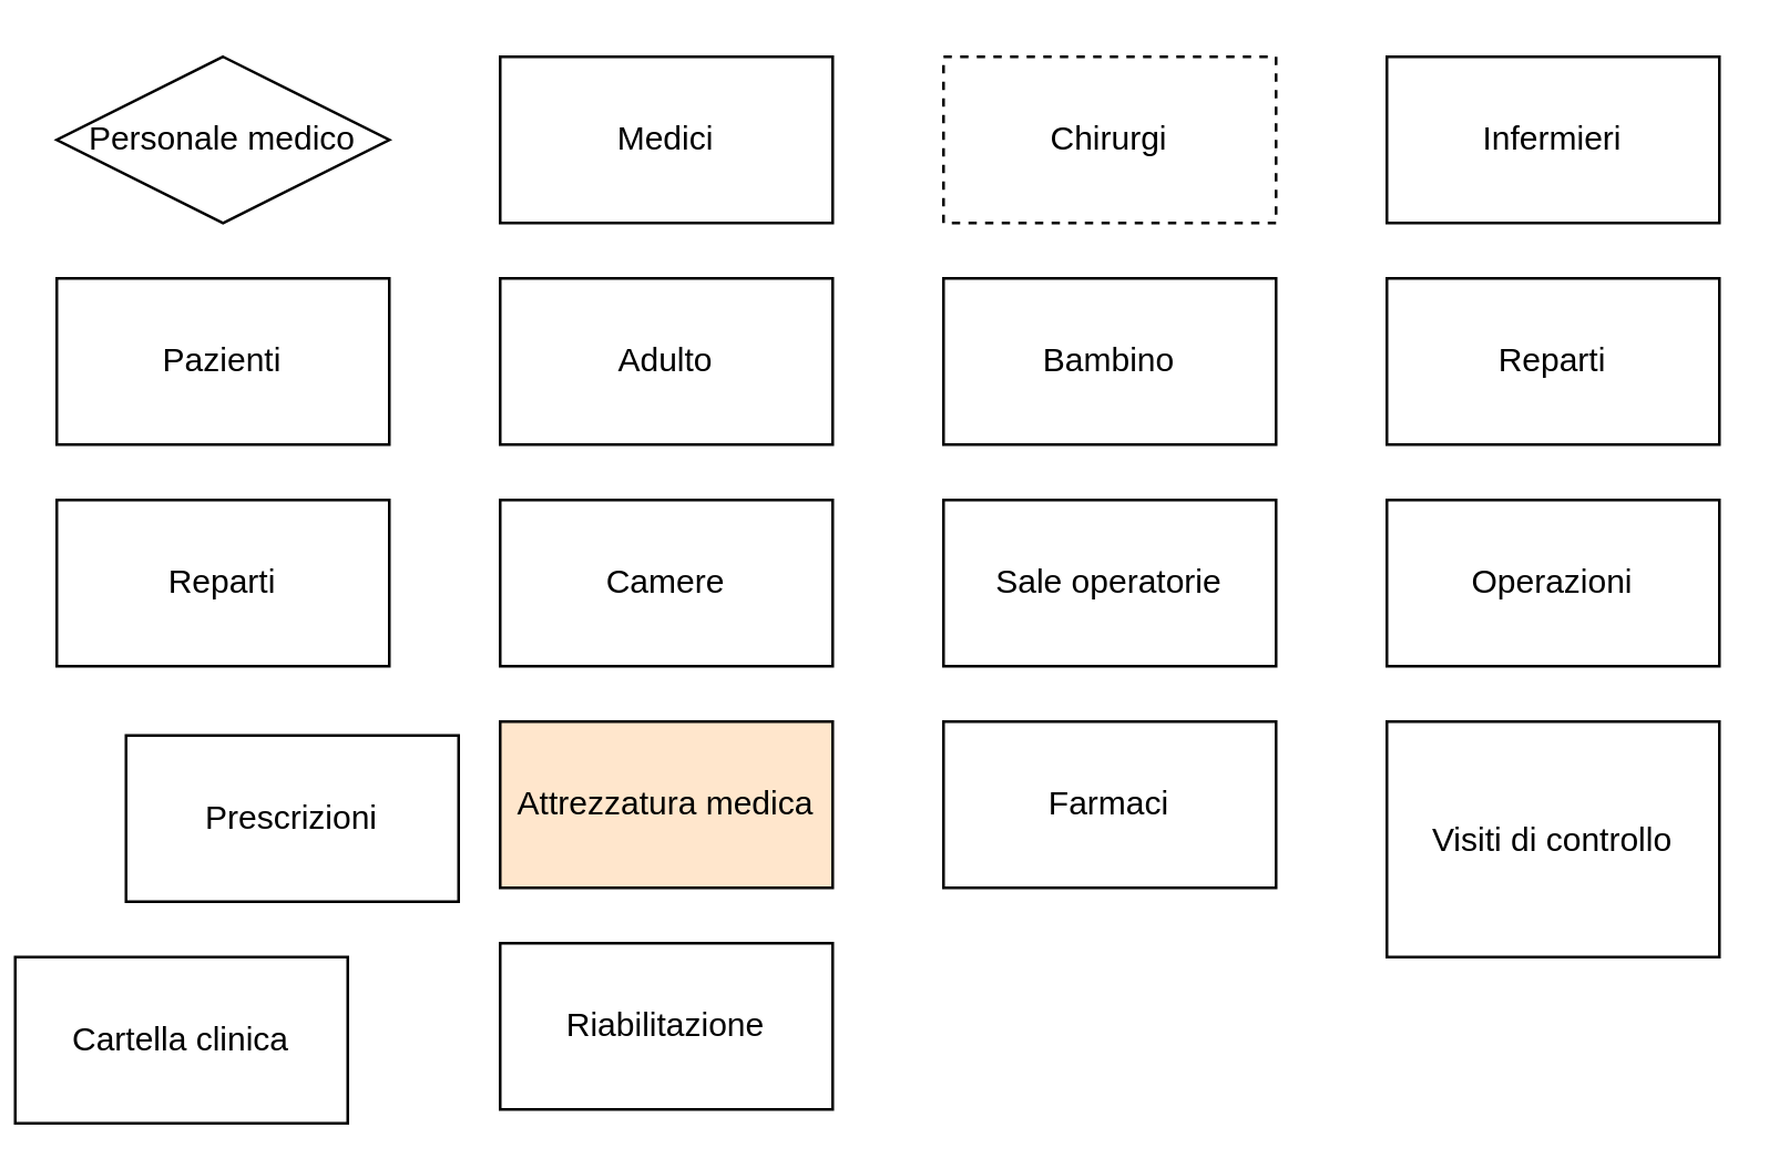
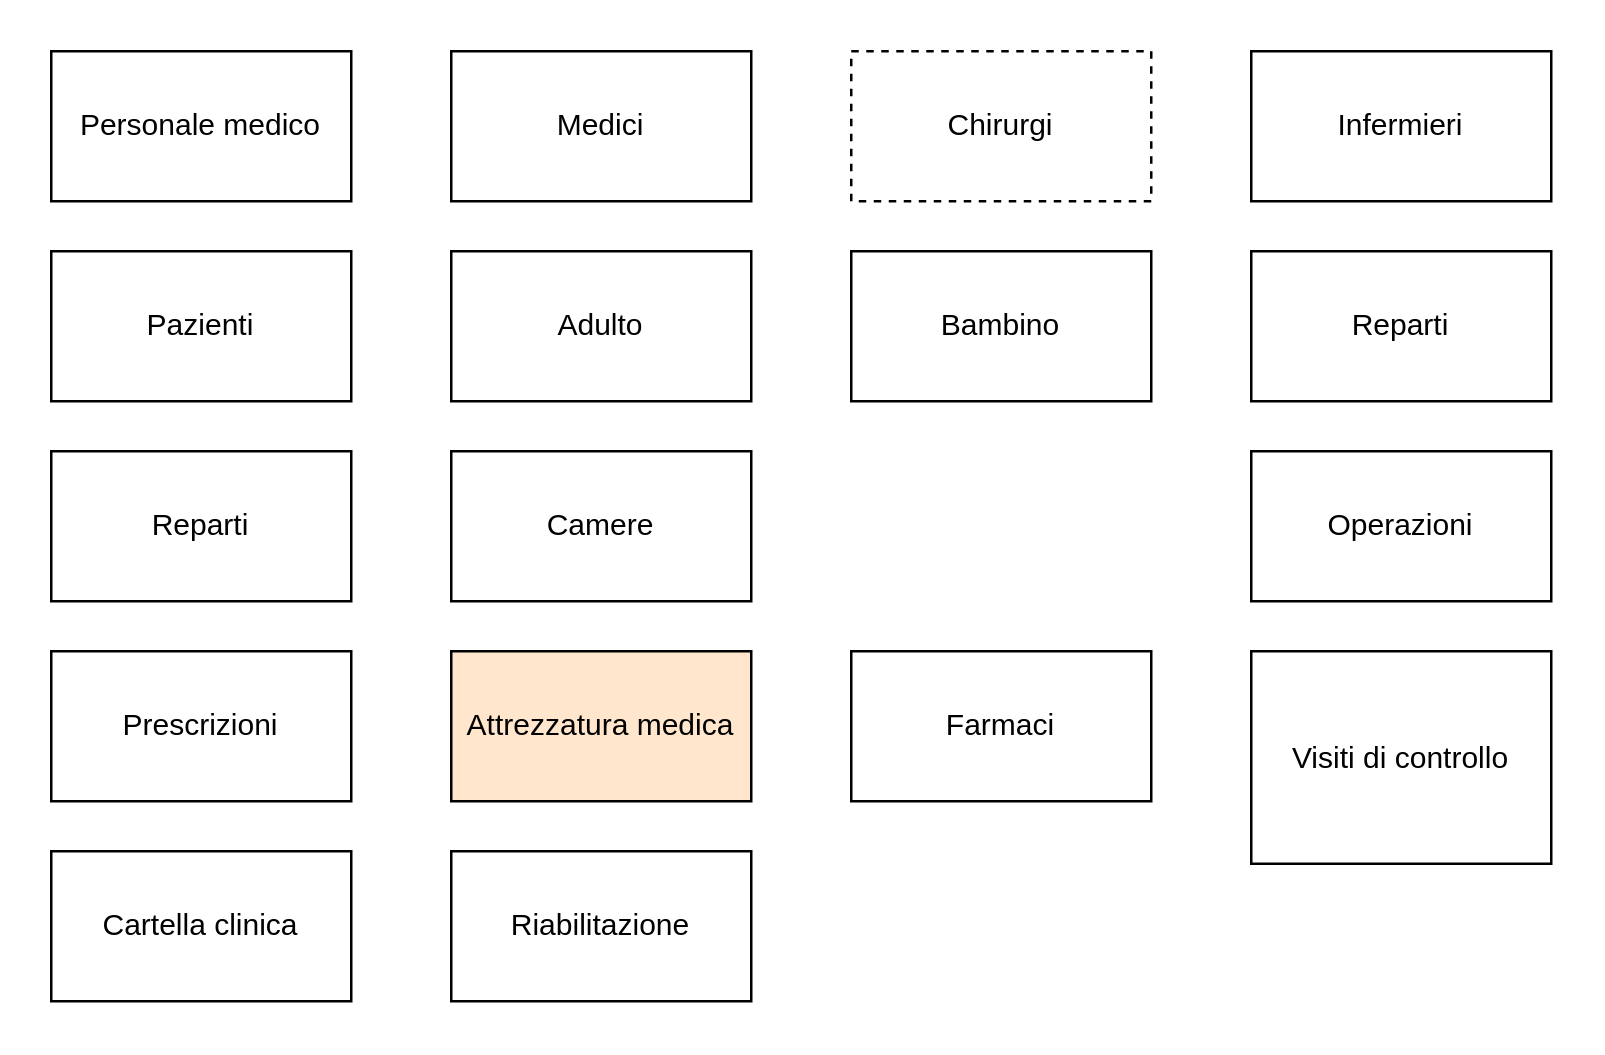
- <mxCell id="2" value="Personale medico" style="rhombus;whiteSpace=wrap;html=1;" vertex="1" parent="1"><mxGeometry x="20" y="20" width="120" height="60" as="geometry" /></mxCell>
+ <mxCell id="2" value="Personale medico" style="rounded=0;whiteSpace=wrap;html=1;" vertex="1" parent="1"><mxGeometry x="20" y="20" width="120" height="60" as="geometry" /></mxCell>
- <mxCell id="12" value="Sale operatorie" style="rounded=0;whiteSpace=wrap;html=1;" vertex="1" parent="1"><mxGeometry x="340" y="180" width="120" height="60" as="geometry" /></mxCell>
- <mxCell id="14" value="Prescrizioni" style="rounded=0;whiteSpace=wrap;html=1;" vertex="1" parent="1"><mxGeometry x="45" y="265" width="120" height="60" as="geometry" /></mxCell>
+ <mxCell id="14" value="Prescrizioni" style="rounded=0;whiteSpace=wrap;html=1;" vertex="1" parent="1"><mxGeometry x="20" y="260" width="120" height="60" as="geometry" /></mxCell>
- <mxCell id="18" value="Cartella clinica" style="rounded=0;whiteSpace=wrap;html=1;" vertex="1" parent="1"><mxGeometry x="5" y="345" width="120" height="60" as="geometry" /></mxCell>
+ <mxCell id="18" value="Cartella clinica" style="rounded=0;whiteSpace=wrap;html=1;" vertex="1" parent="1"><mxGeometry x="20" y="340" width="120" height="60" as="geometry" /></mxCell>
